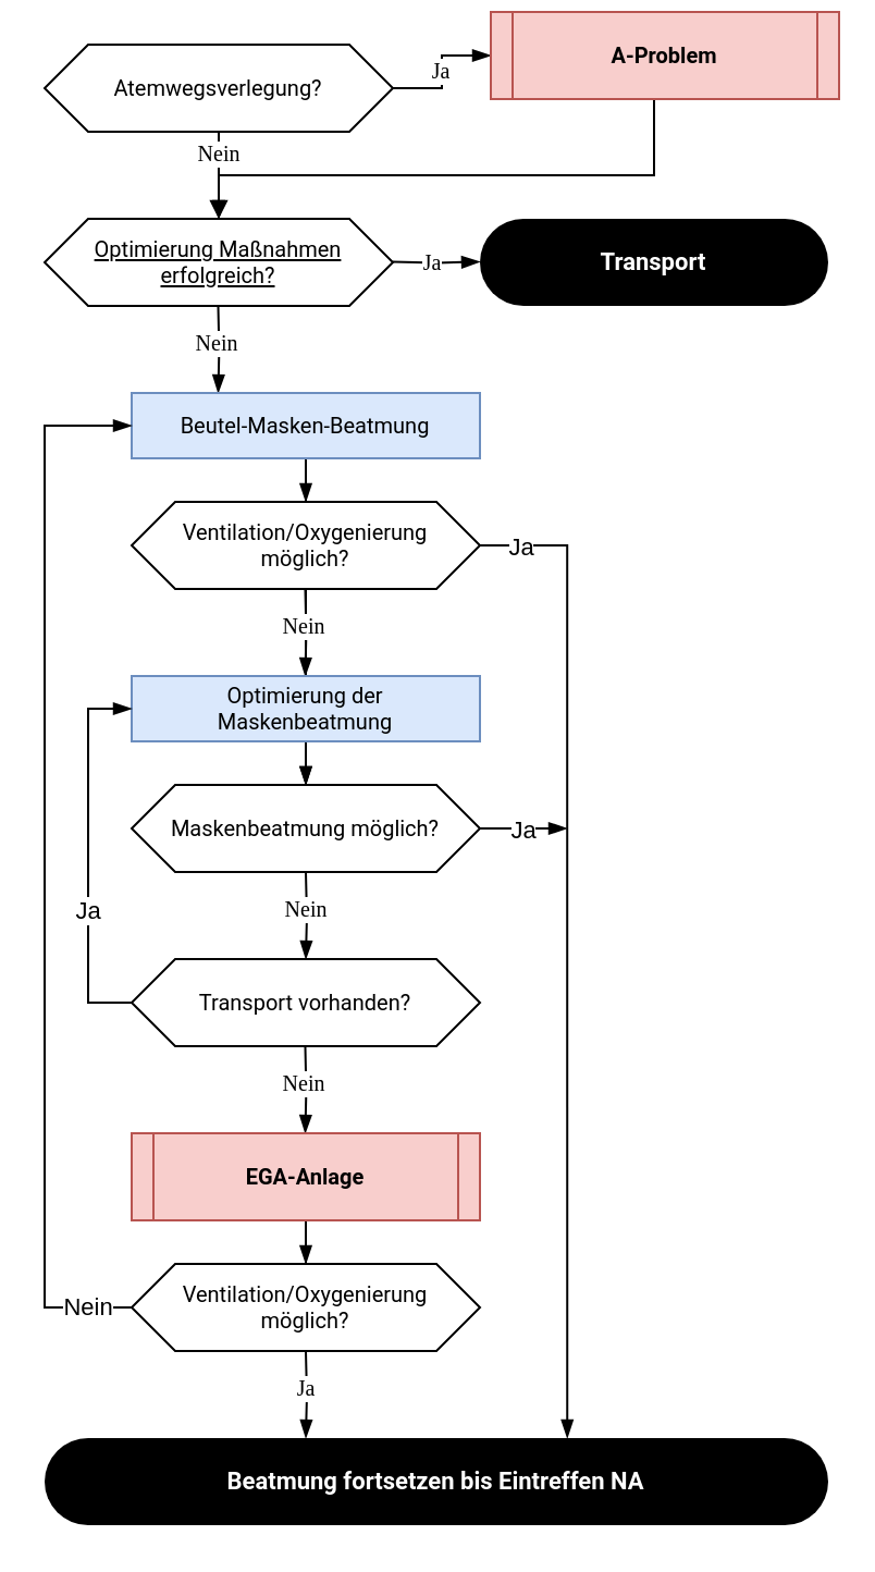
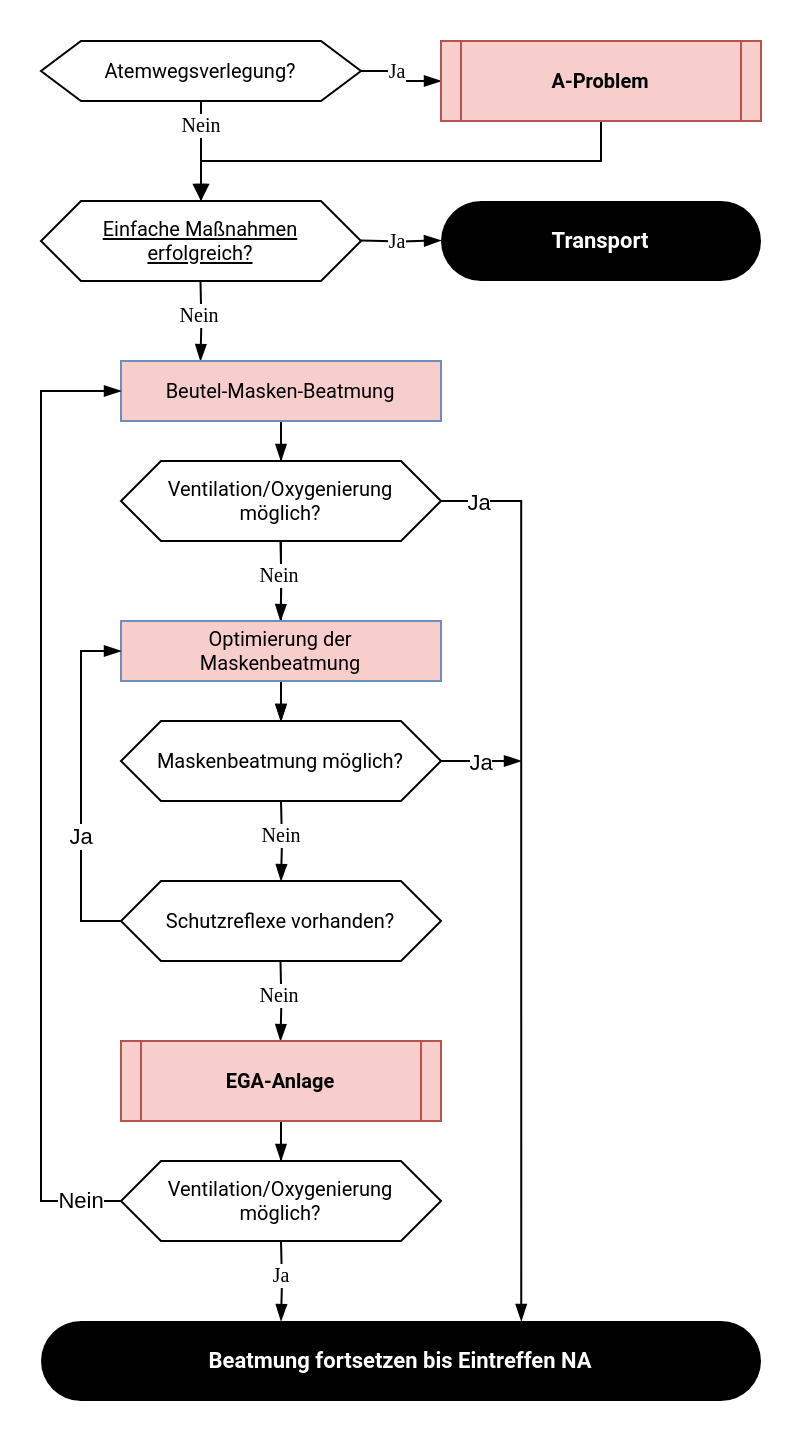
- <mxCell id="8" value="A-Problem" style="shape=process;whiteSpace=wrap;html=1;backgroundOutline=1;size=0.062;fillColor=#f8cecc;strokeColor=#b85450;fontSize=10;glass=0;rounded=0;fontFamily=&quot;Roboto&quot;, &quot;Helvetica Neue&quot;, sans-serif;fontStyle=1" vertex="1" parent="1"><mxGeometry x="225" y="5" width="160" height="40" as="geometry" /></mxCell>
+ <mxCell id="8" value="A-Problem" style="shape=process;whiteSpace=wrap;html=1;backgroundOutline=1;size=0.062;fillColor=#f8cecc;strokeColor=#b85450;fontSize=10;glass=0;rounded=0;fontFamily=&quot;Roboto&quot;, &quot;Helvetica Neue&quot;, sans-serif;fontStyle=1" vertex="1" parent="1"><mxGeometry x="220" y="20" width="160" height="40" as="geometry" /></mxCell>
- <mxCell id="6" value="Atemwegsverlegung?" style="shape=hexagon;perimeter=hexagonPerimeter2;whiteSpace=wrap;html=1;fixedSize=1;fontFamily=&quot;Roboto&quot;, &quot;Helvetica Neue&quot;, sans-serif;fontSize=10;fontStyle=0;fillColor=default;" vertex="1" parent="1"><mxGeometry y="20" width="160" height="40" as="geometry" x="20" /></mxCell>
+ <mxCell id="6" value="Atemwegsverlegung?" style="shape=hexagon;perimeter=hexagonPerimeter2;whiteSpace=wrap;html=1;fixedSize=1;fontFamily=&quot;Roboto&quot;, &quot;Helvetica Neue&quot;, sans-serif;fontSize=10;fontStyle=0;fillColor=default;" vertex="1" parent="1"><mxGeometry x="20" y="20" width="160" height="30" as="geometry" /></mxCell>
- <mxCell id="9" value="Optimierung Maßnahmen&lt;br&gt;erfolgreich?" style="shape=hexagon;perimeter=hexagonPerimeter2;whiteSpace=wrap;fixedSize=1;fontFamily=&quot;Roboto&quot;, &quot;Helvetica Neue&quot;, sans-serif;fontSize=10;fontStyle=4;textShadow=0;labelBorderColor=none;html=1;horizontal=1;" vertex="1" parent="1"><mxGeometry y="100" width="160" height="40" as="geometry" x="20" /></mxCell>
+ <mxCell id="9" value="Einfache Maßnahmen&lt;br&gt;erfolgreich?" style="shape=hexagon;perimeter=hexagonPerimeter2;whiteSpace=wrap;fixedSize=1;fontFamily=&quot;Roboto&quot;, &quot;Helvetica Neue&quot;, sans-serif;fontSize=10;fontStyle=4;textShadow=0;labelBorderColor=none;html=1;horizontal=1;" vertex="1" parent="1"><mxGeometry y="100" width="160" height="40" as="geometry" x="20" /></mxCell>
- <mxCell id="16" value="Beutel-Masken-Beatmung" style="rounded=0;whiteSpace=wrap;html=1;align=center;verticalAlign=middle;fontFamily=&quot;Roboto&quot;, &quot;Helvetica Neue&quot;, sans-serif;fontSize=10;labelBorderColor=none;labelBackgroundColor=none;resizable=1;fillColor=#dae8fc;rotation=0;strokeColor=#6c8ebf;movable=1;rotatable=1;deletable=1;editable=1;locked=0;connectable=1;" vertex="1" parent="1"><mxGeometry x="60" y="180" width="160" height="30" as="geometry" /></mxCell>
+ <mxCell id="16" value="Beutel-Masken-Beatmung" style="rounded=0;whiteSpace=wrap;html=1;align=center;verticalAlign=middle;fontFamily=&quot;Roboto&quot;, &quot;Helvetica Neue&quot;, sans-serif;fontSize=10;labelBorderColor=none;labelBackgroundColor=none;resizable=1;fillColor=#f8cecc;rotation=0;strokeColor=#6c8ebf;movable=1;rotatable=1;deletable=1;editable=1;locked=0;connectable=1;" vertex="1" parent="1"><mxGeometry x="60" y="180" width="160" height="30" as="geometry" /></mxCell>
- <mxCell id="23" value="Optimierung der&lt;div&gt;Maskenbeatmung&lt;/div&gt;" style="rounded=0;whiteSpace=wrap;html=1;align=center;verticalAlign=middle;fontFamily=&quot;Roboto&quot;, &quot;Helvetica Neue&quot;, sans-serif;fontSize=10;labelBorderColor=none;labelBackgroundColor=none;resizable=1;fillColor=#dae8fc;rotation=0;strokeColor=#6c8ebf;movable=1;rotatable=1;deletable=1;editable=1;locked=0;connectable=1;fontColor=default;" vertex="1" parent="1"><mxGeometry x="60" y="310" width="160" height="30" as="geometry" /></mxCell>
+ <mxCell id="23" value="Optimierung der&lt;div&gt;Maskenbeatmung&lt;/div&gt;" style="rounded=0;whiteSpace=wrap;html=1;align=center;verticalAlign=middle;fontFamily=&quot;Roboto&quot;, &quot;Helvetica Neue&quot;, sans-serif;fontSize=10;labelBorderColor=none;labelBackgroundColor=none;resizable=1;fillColor=#f8cecc;rotation=0;strokeColor=#6c8ebf;movable=1;rotatable=1;deletable=1;editable=1;locked=0;connectable=1;fontColor=default;" vertex="1" parent="1"><mxGeometry x="60" y="310" width="160" height="30" as="geometry" /></mxCell>
- <mxCell id="31" value="Transport vorhanden?" style="shape=hexagon;perimeter=hexagonPerimeter2;whiteSpace=wrap;html=1;fixedSize=1;fontFamily=&quot;Roboto&quot;, &quot;Helvetica Neue&quot;, sans-serif;fontSize=10;fontStyle=0;fillColor=default;" vertex="1" parent="1"><mxGeometry x="60" y="440" width="160" height="40" as="geometry" /></mxCell>
+ <mxCell id="31" value="Schutzreflexe vorhanden?" style="shape=hexagon;perimeter=hexagonPerimeter2;whiteSpace=wrap;html=1;fixedSize=1;fontFamily=&quot;Roboto&quot;, &quot;Helvetica Neue&quot;, sans-serif;fontSize=10;fontStyle=0;fillColor=default;" vertex="1" parent="1"><mxGeometry x="60" y="440" width="160" height="40" as="geometry" /></mxCell>
